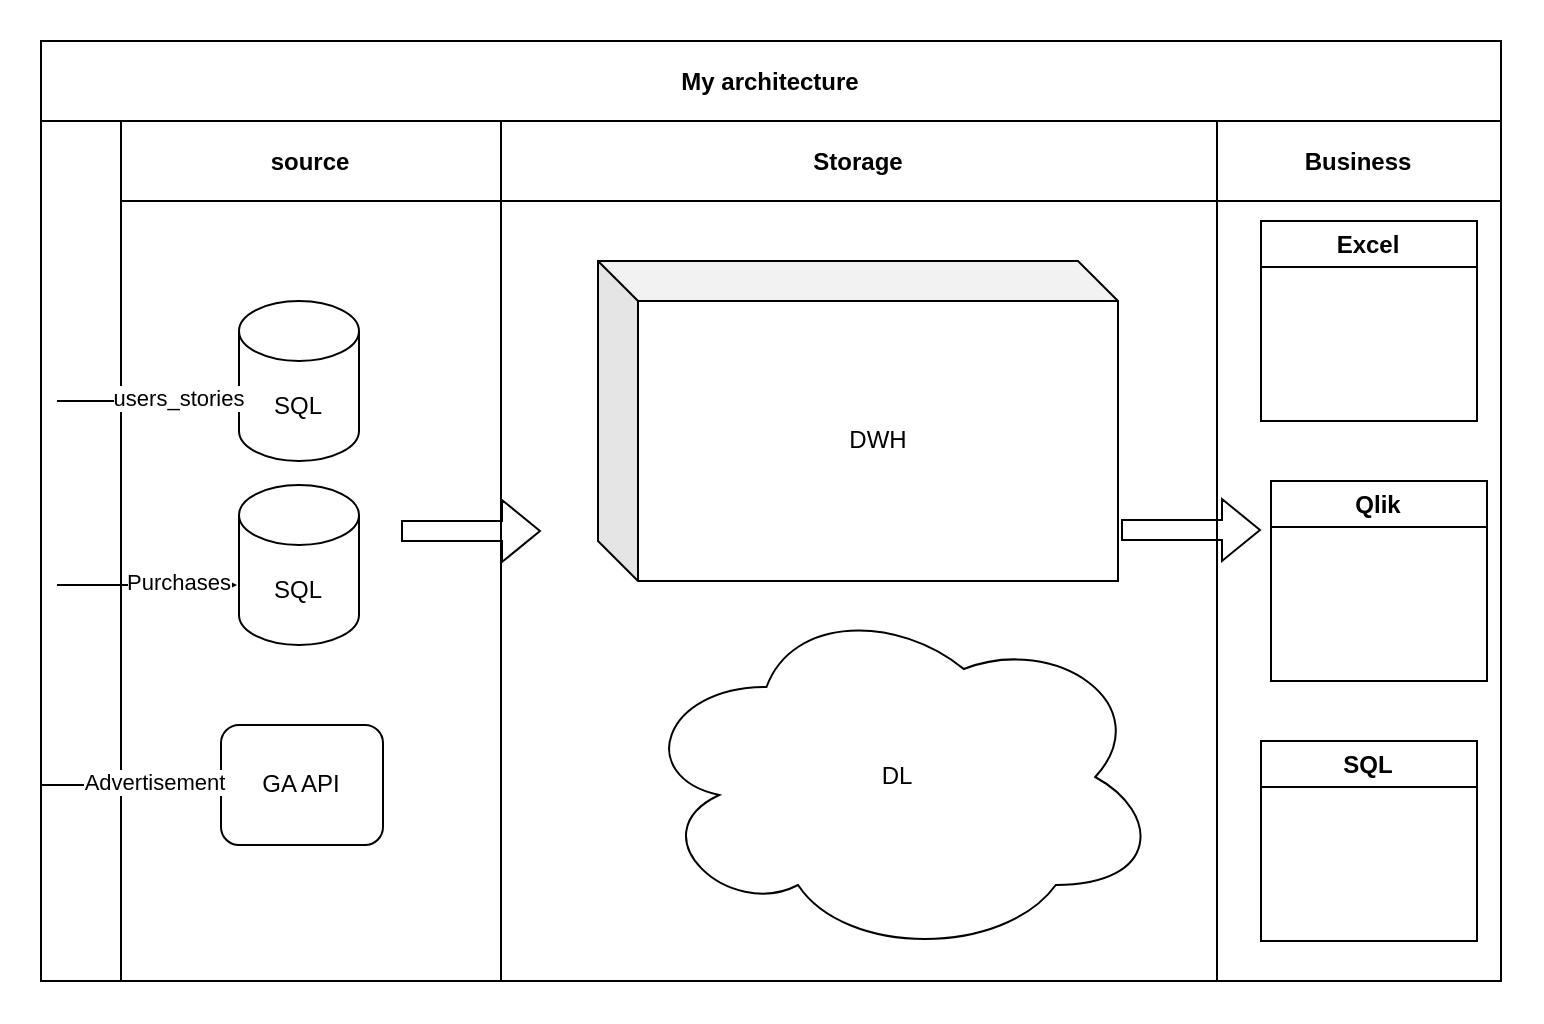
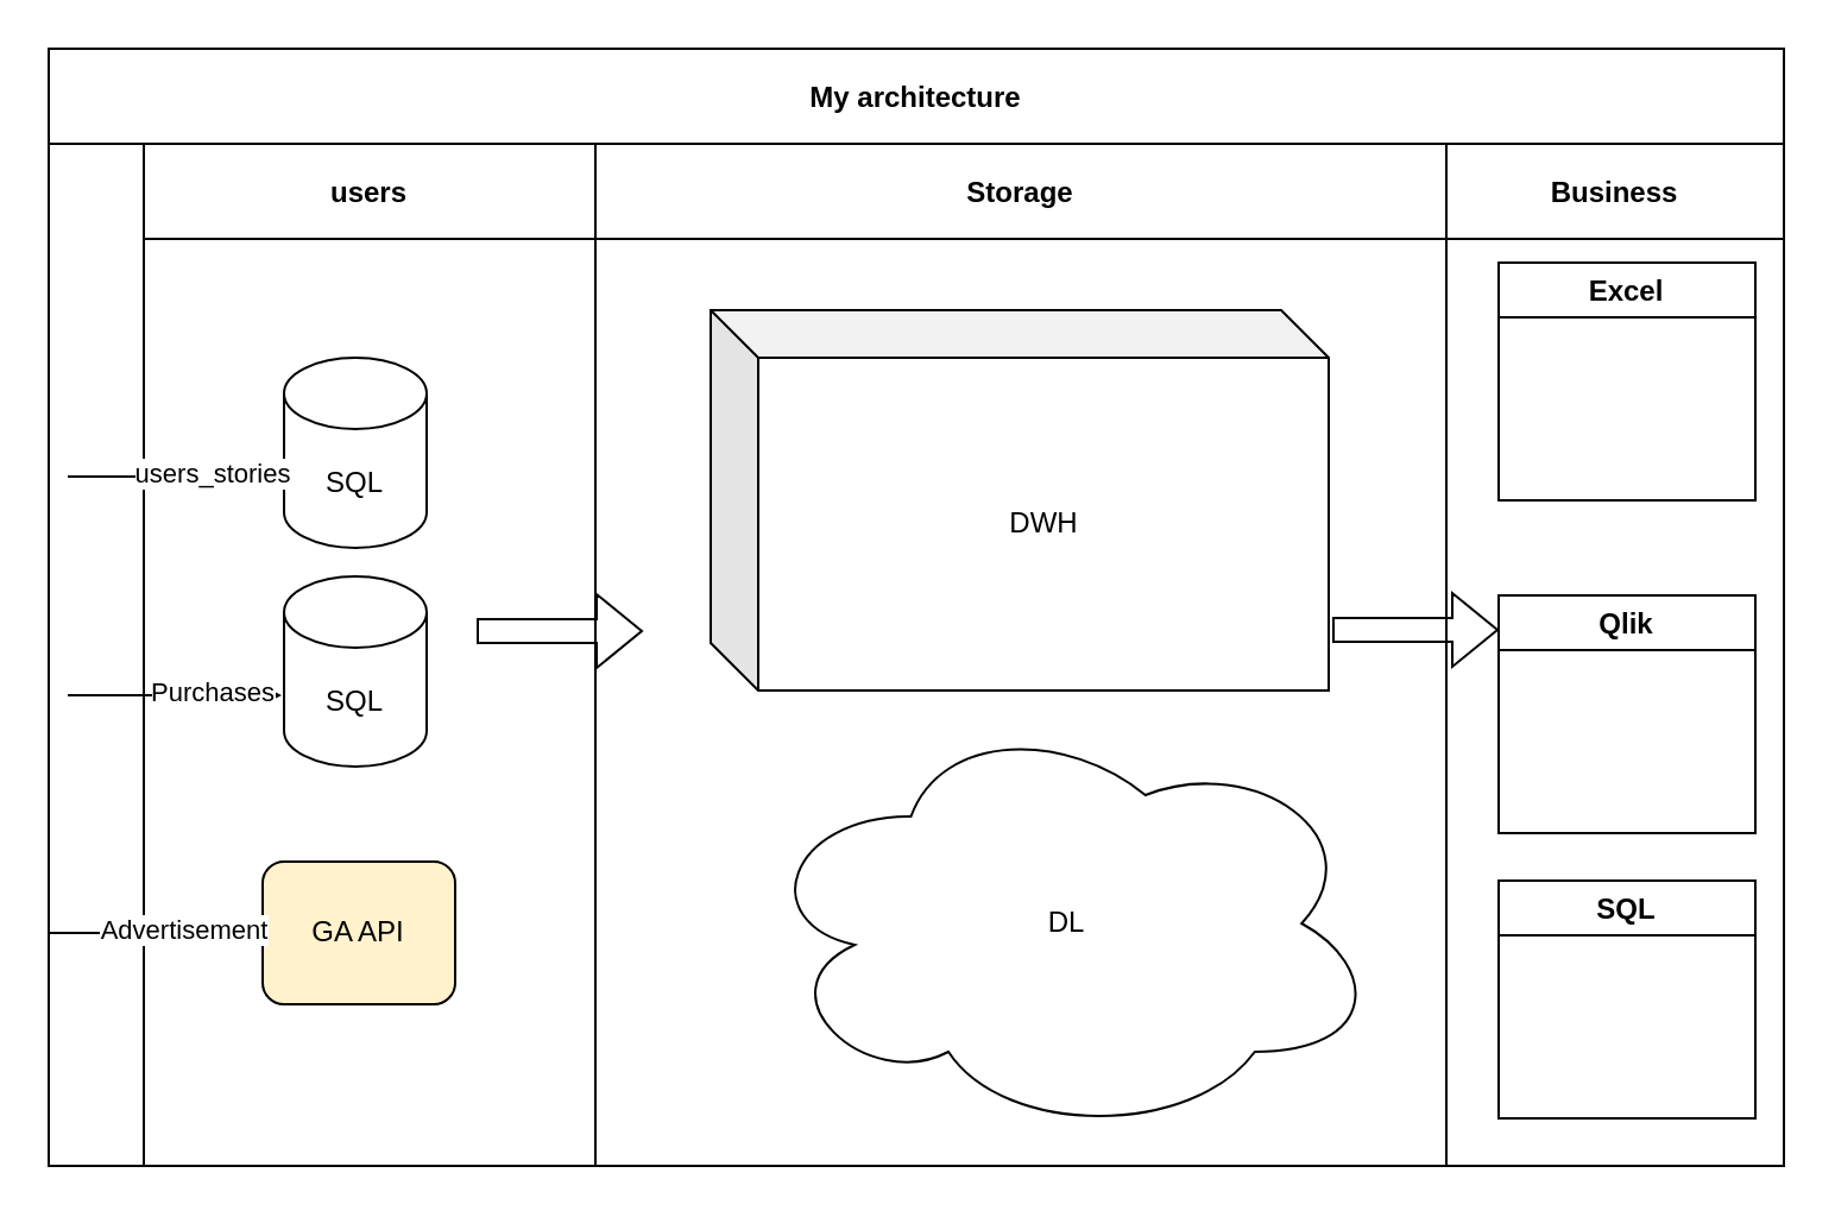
- <mxCell id="4" value="source" style="swimlane;swimlaneHead=0;swimlaneBody=0;connectable=0;fillColor=none;startSize=40;collapsible=0;recursiveResize=0;expand=0;fontStyle=1;" parent="3" vertex="1"><mxGeometry x="40" width="190" height="430" as="geometry"><mxRectangle width="190" height="430" as="alternateBounds" /></mxGeometry></mxCell>
+ <mxCell id="4" value="users" style="swimlane;swimlaneHead=0;swimlaneBody=0;connectable=0;fillColor=none;startSize=40;collapsible=0;recursiveResize=0;expand=0;fontStyle=1;" parent="3" vertex="1"><mxGeometry x="40" width="190" height="430" as="geometry"><mxRectangle width="190" height="430" as="alternateBounds" /></mxGeometry></mxCell>
- <mxCell id="19" value="Qlik" style="swimlane;" parent="17" vertex="1"><mxGeometry x="27" y="180" width="108" height="100" as="geometry" /></mxCell>
+ <mxCell id="19" value="Qlik" style="swimlane;" parent="17" vertex="1"><mxGeometry x="22" y="190" width="108" height="100" as="geometry" /></mxCell>
- <mxCell id="11" value="GA API" style="rounded=1;whiteSpace=wrap;html=1;" parent="4" vertex="1"><mxGeometry x="50" y="302" width="81" height="60" as="geometry" /></mxCell>
+ <mxCell id="11" value="GA API" style="rounded=1;whiteSpace=wrap;html=1;fillColor=#fff2cc;" parent="4" vertex="1"><mxGeometry x="50" y="302" width="81" height="60" as="geometry" /></mxCell>
